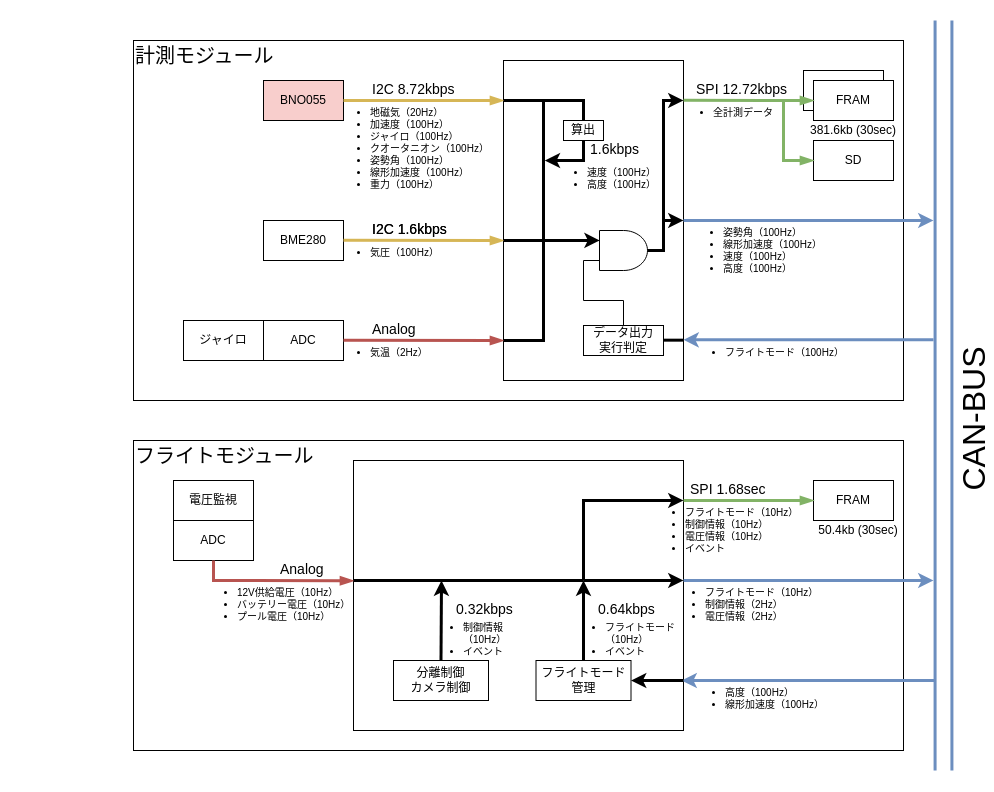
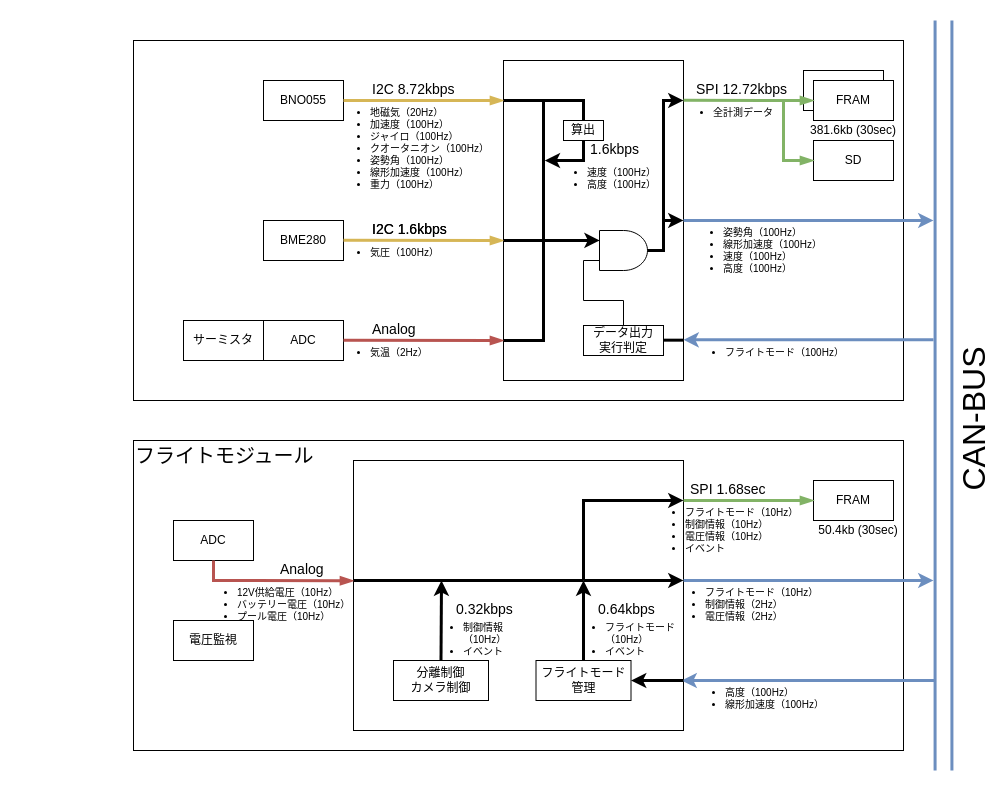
- <mxCell id="75" value="計測モジュール" style="text;html=1;strokeColor=none;fillColor=none;align=left;verticalAlign=middle;whiteSpace=wrap;rounded=0;fontSize=20;" vertex="1" parent="1"><mxGeometry x="133" y="40" width="240" height="30" as="geometry" /></mxCell>
- <mxCell id="5" value="BNO055" style="rounded=0;whiteSpace=wrap;html=1;fillColor=#f8cecc;" parent="1" vertex="1"><mxGeometry x="263" y="80" width="80" height="40" as="geometry" /></mxCell>
+ <mxCell id="5" value="BNO055" style="rounded=0;whiteSpace=wrap;html=1;" parent="1" vertex="1"><mxGeometry x="263" y="80" width="80" height="40" as="geometry" /></mxCell>
- <mxCell id="17" value="ジャイロ" style="rounded=0;whiteSpace=wrap;html=1;" parent="1" vertex="1"><mxGeometry x="183" y="320" width="80" height="40" as="geometry" /></mxCell>
+ <mxCell id="17" value="サーミスタ" style="rounded=0;whiteSpace=wrap;html=1;" parent="1" vertex="1"><mxGeometry x="183" y="320" width="80" height="40" as="geometry" /></mxCell>
- <mxCell id="68" value="電圧監視" style="rounded=0;whiteSpace=wrap;html=1;" parent="1" vertex="1"><mxGeometry x="173" y="480" width="80" height="40" as="geometry" /></mxCell>
+ <mxCell id="68" value="電圧監視" style="rounded=0;whiteSpace=wrap;html=1;" parent="1" vertex="1"><mxGeometry x="173" y="620" width="80" height="40" as="geometry" /></mxCell>
